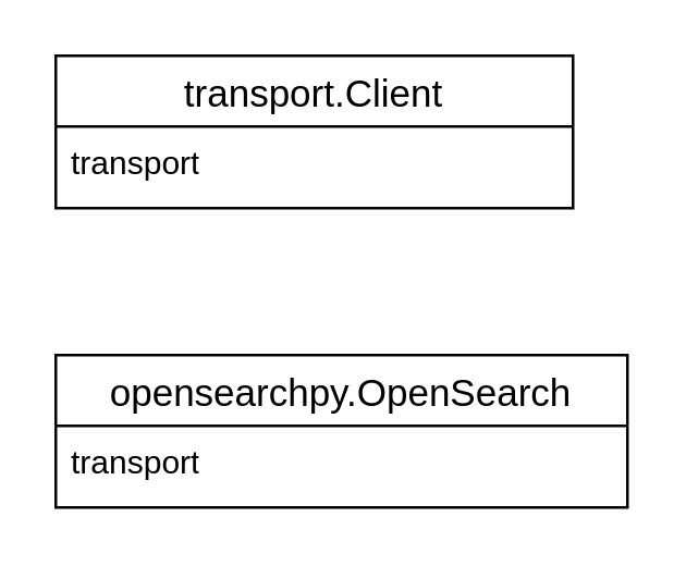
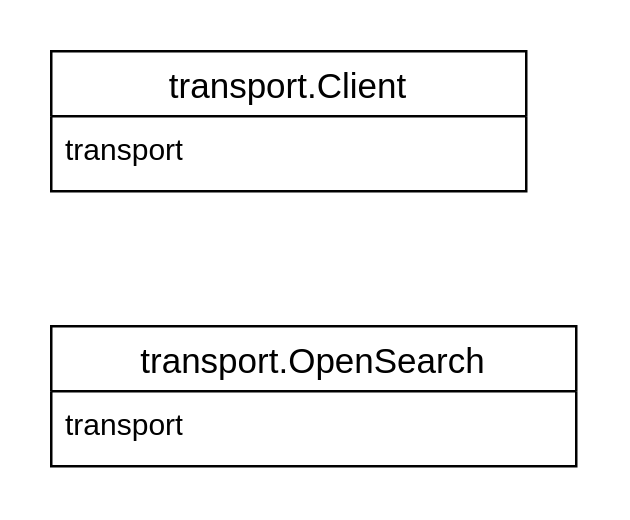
- <mxCell id="4" value="opensearchpy.OpenSearch" style="swimlane;fontStyle=0;childLayout=stackLayout;horizontal=1;startSize=26;horizontalStack=0;resizeParent=1;resizeParentMax=0;resizeLast=0;collapsible=1;marginBottom=0;align=center;fontSize=14;" vertex="1" parent="1"><mxGeometry x="20" y="130" width="210" height="56" as="geometry" /></mxCell>
+ <mxCell id="4" value="transport.OpenSearch" style="swimlane;fontStyle=0;childLayout=stackLayout;horizontal=1;startSize=26;horizontalStack=0;resizeParent=1;resizeParentMax=0;resizeLast=0;collapsible=1;marginBottom=0;align=center;fontSize=14;" vertex="1" parent="1"><mxGeometry x="20" y="130" width="210" height="56" as="geometry" /></mxCell>
